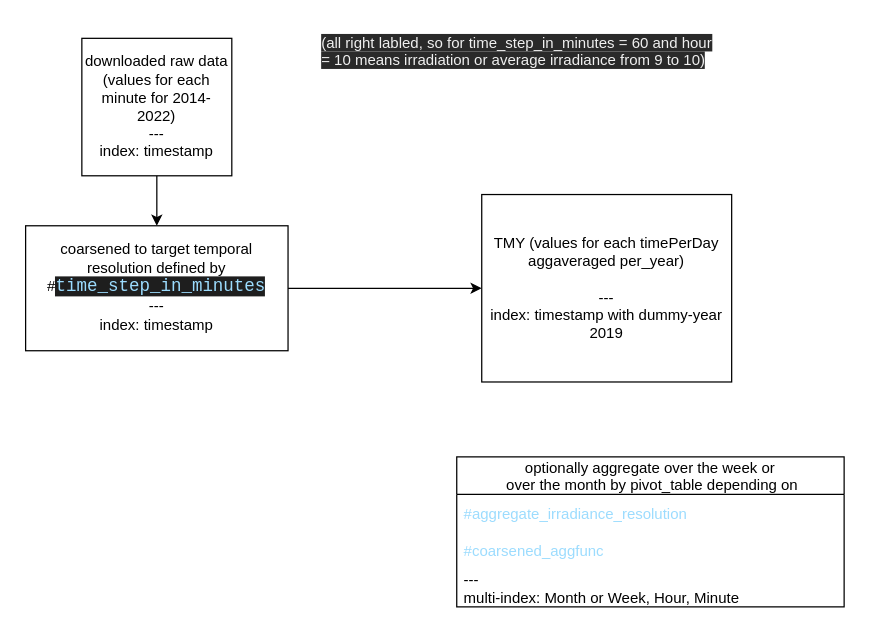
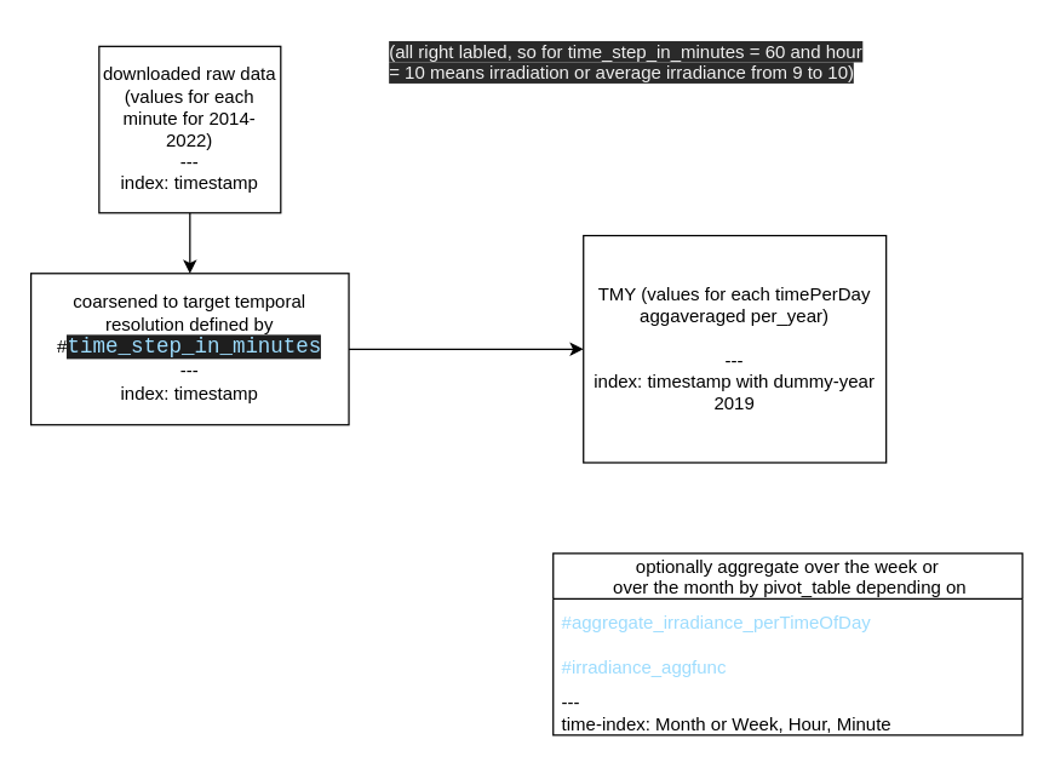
- <mxCell id="8" value="#aggregate_irradiance_resolution" style="text;strokeColor=none;fillColor=none;align=left;verticalAlign=middle;spacingLeft=4;spacingRight=4;overflow=hidden;points=[[0,0.5],[1,0.5]];portConstraint=eastwest;rotatable=0;fontColor=#9CDCFE;" vertex="1" parent="7"><mxGeometry y="30" width="310" height="30" as="geometry" /></mxCell>
+ <mxCell id="8" value="#aggregate_irradiance_perTimeOfDay" style="text;strokeColor=none;fillColor=none;align=left;verticalAlign=middle;spacingLeft=4;spacingRight=4;overflow=hidden;points=[[0,0.5],[1,0.5]];portConstraint=eastwest;rotatable=0;fontColor=#9CDCFE;" vertex="1" parent="7"><mxGeometry y="30" width="310" height="30" as="geometry" /></mxCell>
- <mxCell id="9" value="#coarsened_aggfunc" style="text;strokeColor=none;fillColor=none;align=left;verticalAlign=middle;spacingLeft=4;spacingRight=4;overflow=hidden;points=[[0,0.5],[1,0.5]];portConstraint=eastwest;rotatable=0;fontColor=#9CDCFE;" vertex="1" parent="7"><mxGeometry y="60" width="310" height="30" as="geometry" /></mxCell>
+ <mxCell id="9" value="#irradiance_aggfunc" style="text;strokeColor=none;fillColor=none;align=left;verticalAlign=middle;spacingLeft=4;spacingRight=4;overflow=hidden;points=[[0,0.5],[1,0.5]];portConstraint=eastwest;rotatable=0;fontColor=#9CDCFE;" vertex="1" parent="7"><mxGeometry y="60" width="310" height="30" as="geometry" /></mxCell>
- <mxCell id="10" value="---&#10;multi-index: Month or Week, Hour, Minute " style="text;strokeColor=none;fillColor=none;align=left;verticalAlign=middle;spacingLeft=4;spacingRight=4;overflow=hidden;points=[[0,0.5],[1,0.5]];portConstraint=eastwest;rotatable=0;" vertex="1" parent="7"><mxGeometry y="90" width="310" height="30" as="geometry" /></mxCell>
+ <mxCell id="10" value="---&#10;time-index: Month or Week, Hour, Minute " style="text;strokeColor=none;fillColor=none;align=left;verticalAlign=middle;spacingLeft=4;spacingRight=4;overflow=hidden;points=[[0,0.5],[1,0.5]];portConstraint=eastwest;rotatable=0;" vertex="1" parent="7"><mxGeometry y="90" width="310" height="30" as="geometry" /></mxCell>
